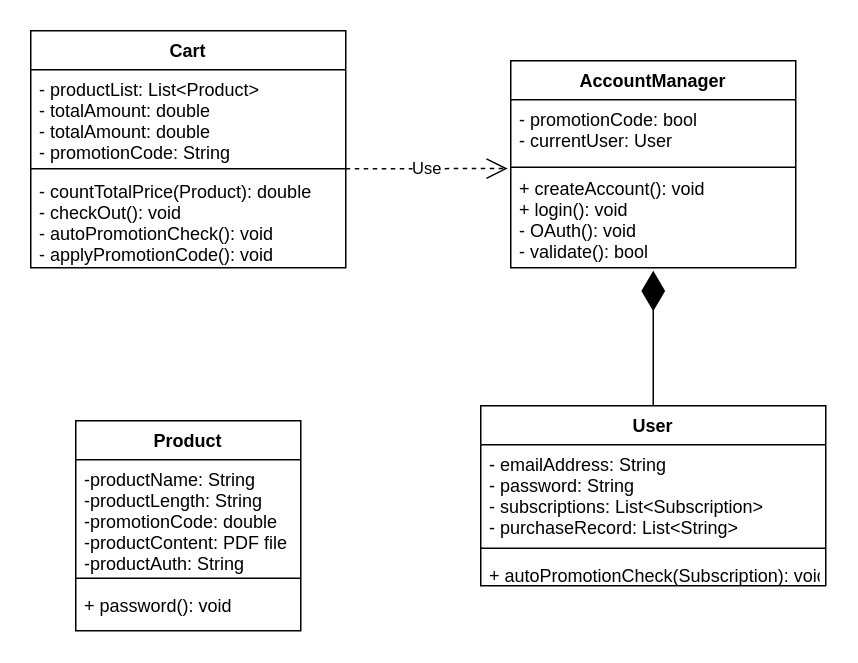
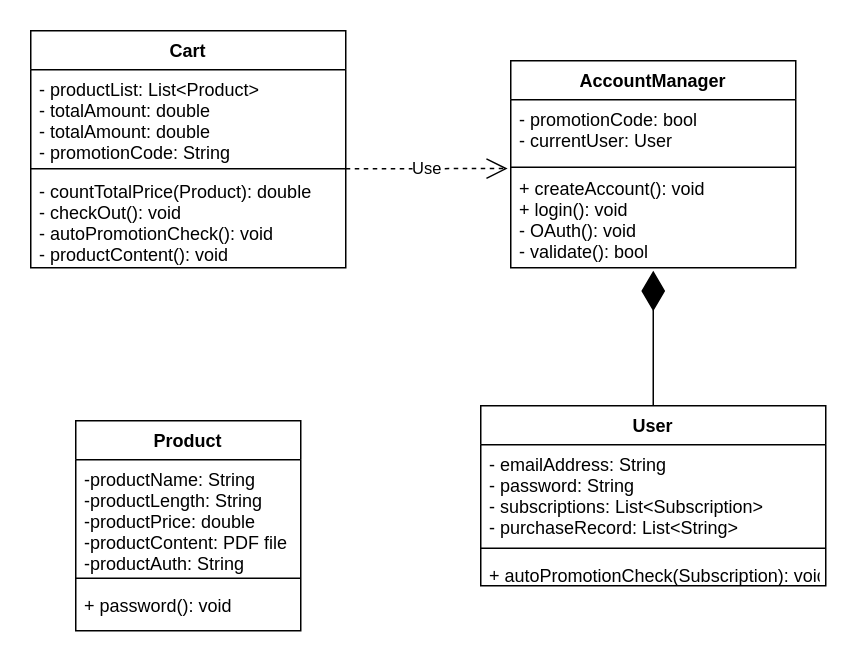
- <mxCell id="5" value="- countTotalPrice(Product): double&#10;- checkOut(): void&#10;- autoPromotionCheck(): void&#10;- applyPromotionCode(): void" style="text;strokeColor=none;fillColor=none;align=left;verticalAlign=top;spacingLeft=4;spacingRight=4;overflow=hidden;rotatable=0;points=[[0,0.5],[1,0.5]];portConstraint=eastwest;" parent="2" vertex="1"><mxGeometry y="94" width="210" height="64" as="geometry" /></mxCell>
+ <mxCell id="5" value="- countTotalPrice(Product): double&#10;- checkOut(): void&#10;- autoPromotionCheck(): void&#10;- productContent(): void" style="text;strokeColor=none;fillColor=none;align=left;verticalAlign=top;spacingLeft=4;spacingRight=4;overflow=hidden;rotatable=0;points=[[0,0.5],[1,0.5]];portConstraint=eastwest;" parent="2" vertex="1"><mxGeometry y="94" width="210" height="64" as="geometry" /></mxCell>
- <mxCell id="11" value="-productName: String&#10;-productLength: String&#10;-promotionCode: double&#10;-productContent: PDF file&#10;-productAuth: String" style="text;strokeColor=none;fillColor=none;align=left;verticalAlign=top;spacingLeft=4;spacingRight=4;overflow=hidden;rotatable=0;points=[[0,0.5],[1,0.5]];portConstraint=eastwest;" parent="10" vertex="1"><mxGeometry y="26" width="150" height="74" as="geometry" /></mxCell>
+ <mxCell id="11" value="-productName: String&#10;-productLength: String&#10;-productPrice: double&#10;-productContent: PDF file&#10;-productAuth: String" style="text;strokeColor=none;fillColor=none;align=left;verticalAlign=top;spacingLeft=4;spacingRight=4;overflow=hidden;rotatable=0;points=[[0,0.5],[1,0.5]];portConstraint=eastwest;" parent="10" vertex="1"><mxGeometry y="26" width="150" height="74" as="geometry" /></mxCell>
